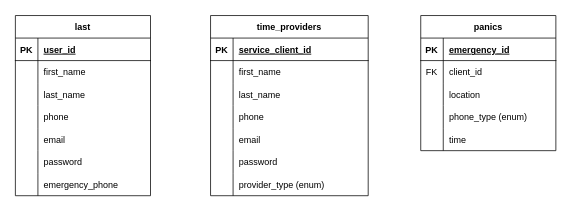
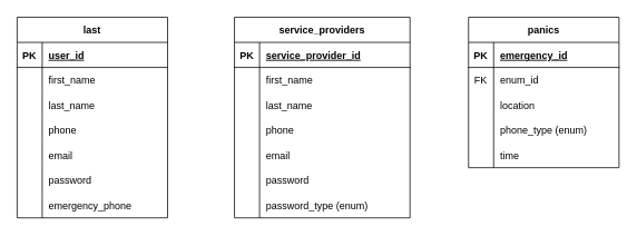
- <mxCell id="24" value="time_providers" style="shape=table;startSize=30;container=1;collapsible=1;childLayout=tableLayout;fixedRows=1;rowLines=0;fontStyle=1;align=center;resizeLast=1;" parent="1" vertex="1"><mxGeometry x="280" y="20" width="210" height="240" as="geometry" /></mxCell>
+ <mxCell id="24" value="service_providers" style="shape=table;startSize=30;container=1;collapsible=1;childLayout=tableLayout;fixedRows=1;rowLines=0;fontStyle=1;align=center;resizeLast=1;" parent="1" vertex="1"><mxGeometry x="280" y="20" width="210" height="240" as="geometry" /></mxCell>
- <mxCell id="27" value="service_client_id" style="shape=partialRectangle;connectable=0;fillColor=none;top=0;left=0;bottom=0;right=0;align=left;spacingLeft=6;fontStyle=5;overflow=hidden;" parent="25" vertex="1"><mxGeometry x="30" width="180" height="30" as="geometry"><mxRectangle width="180" height="30" as="alternateBounds" /></mxGeometry></mxCell>
+ <mxCell id="27" value="service_provider_id" style="shape=partialRectangle;connectable=0;fillColor=none;top=0;left=0;bottom=0;right=0;align=left;spacingLeft=6;fontStyle=5;overflow=hidden;" parent="25" vertex="1"><mxGeometry x="30" width="180" height="30" as="geometry"><mxRectangle width="180" height="30" as="alternateBounds" /></mxGeometry></mxCell>
- <mxCell id="52" value="client_id" style="shape=partialRectangle;connectable=0;fillColor=none;top=0;left=0;bottom=0;right=0;align=left;spacingLeft=6;overflow=hidden;" parent="50" vertex="1"><mxGeometry x="30" width="150" height="30" as="geometry"><mxRectangle width="150" height="30" as="alternateBounds" /></mxGeometry></mxCell>
+ <mxCell id="52" value="enum_id" style="shape=partialRectangle;connectable=0;fillColor=none;top=0;left=0;bottom=0;right=0;align=left;spacingLeft=6;overflow=hidden;" parent="50" vertex="1"><mxGeometry x="30" width="150" height="30" as="geometry"><mxRectangle width="150" height="30" as="alternateBounds" /></mxGeometry></mxCell>
- <mxCell id="45" value="provider_type (enum)" style="shape=partialRectangle;connectable=0;fillColor=none;top=0;left=0;bottom=0;right=0;align=left;spacingLeft=6;overflow=hidden;" parent="43" vertex="1"><mxGeometry x="30" width="180" height="30" as="geometry"><mxRectangle width="180" height="30" as="alternateBounds" /></mxGeometry></mxCell>
+ <mxCell id="45" value="password_type (enum)" style="shape=partialRectangle;connectable=0;fillColor=none;top=0;left=0;bottom=0;right=0;align=left;spacingLeft=6;overflow=hidden;" parent="43" vertex="1"><mxGeometry x="30" width="180" height="30" as="geometry"><mxRectangle width="180" height="30" as="alternateBounds" /></mxGeometry></mxCell>
